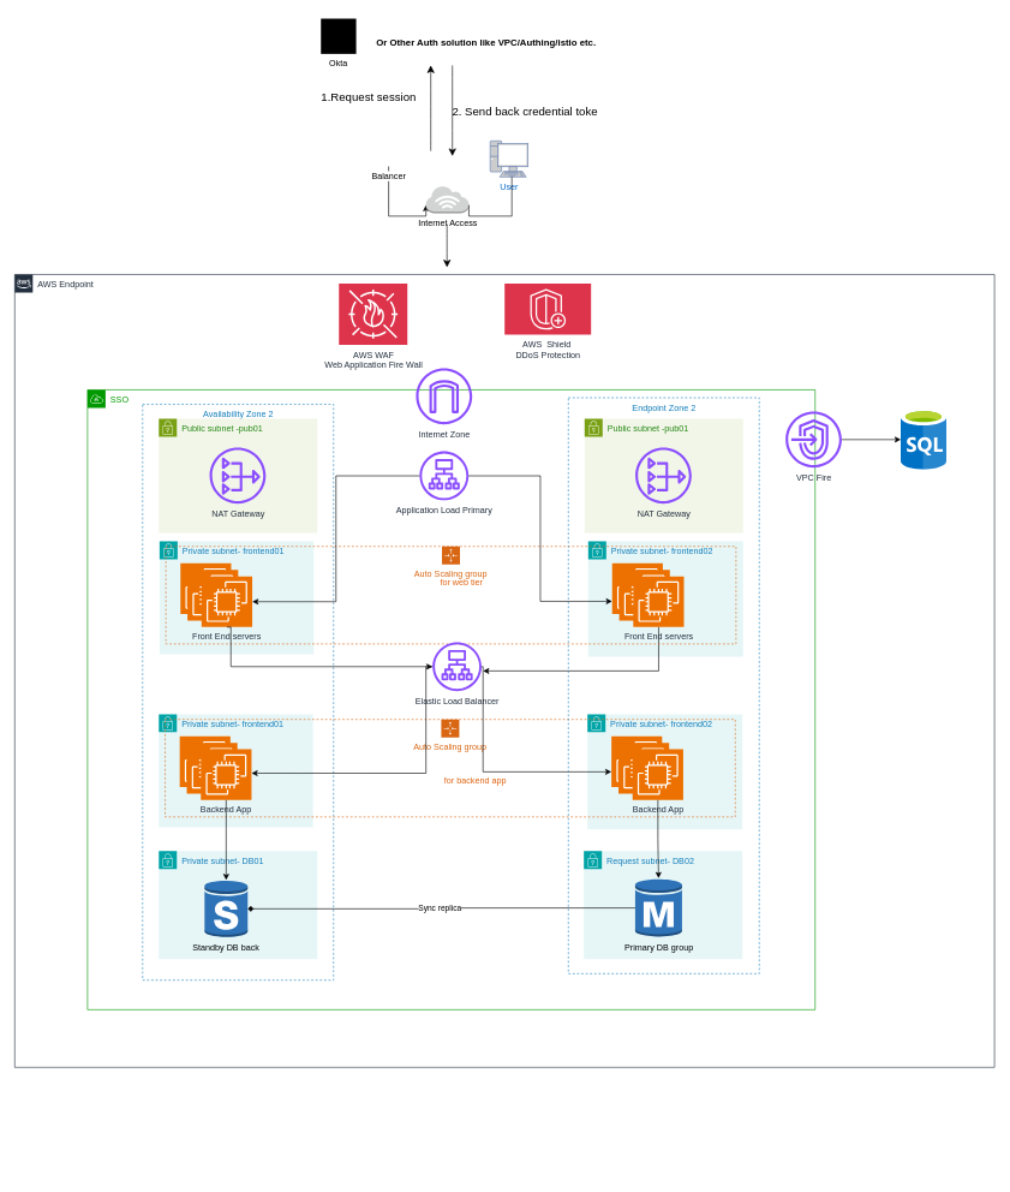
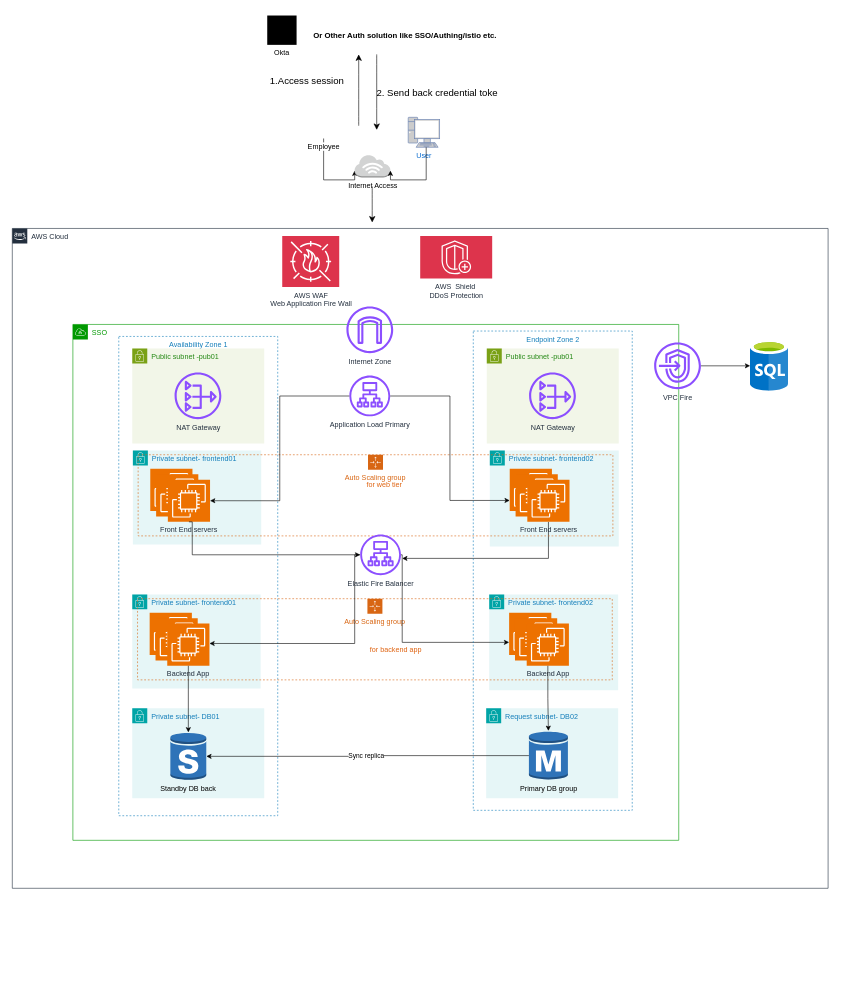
- <mxCell id="66" value="&lt;h1 style=&quot;margin-top: 0px;&quot;&gt;&lt;font style=&quot;font-size: 13px;&quot;&gt;Or Other Auth solution like VPC/Authing/istio etc.&lt;/font&gt;&lt;/h1&gt;" style="text;html=1;whiteSpace=wrap;overflow=hidden;rounded=0;" parent="56" vertex="1"><mxGeometry x="80" y="13.97" width="340" height="83.86" as="geometry" /></mxCell>
+ <mxCell id="66" value="&lt;h1 style=&quot;margin-top: 0px;&quot;&gt;&lt;font style=&quot;font-size: 13px;&quot;&gt;Or Other Auth solution like SSO/Authing/istio etc.&lt;/font&gt;&lt;/h1&gt;" style="text;html=1;whiteSpace=wrap;overflow=hidden;rounded=0;" parent="56" vertex="1"><mxGeometry x="80" y="13.97" width="340" height="83.86" as="geometry" /></mxCell>
- <mxCell id="64" value="1.Request session" style="text;html=1;align=center;verticalAlign=middle;resizable=0;points=[];autosize=1;strokeColor=none;fillColor=none;fontSize=16;" parent="56" vertex="1"><mxGeometry x="-9.25" y="97.831" width="160" height="30" as="geometry" /></mxCell>
+ <mxCell id="64" value="1.Access session" style="text;html=1;align=center;verticalAlign=middle;resizable=0;points=[];autosize=1;strokeColor=none;fillColor=none;fontSize=16;" parent="56" vertex="1"><mxGeometry x="-9.25" y="97.831" width="160" height="30" as="geometry" /></mxCell>
- <mxCell id="60" value="Balancer" style="shape=image;html=1;verticalAlign=top;verticalLabelPosition=bottom;labelBackgroundColor=#ffffff;imageAspect=0;aspect=fixed;image=https://cdn0.iconfinder.com/data/icons/job-seeker/256/laptop_job_seeker_employee_unemployee_work_1-128.png" parent="56" vertex="1"><mxGeometry x="75" y="160.723" width="48.916" height="48.916" as="geometry" /></mxCell>
+ <mxCell id="60" value="Employee" style="shape=image;html=1;verticalAlign=top;verticalLabelPosition=bottom;labelBackgroundColor=#ffffff;imageAspect=0;aspect=fixed;image=https://cdn0.iconfinder.com/data/icons/job-seeker/256/laptop_job_seeker_employee_unemployee_work_1-128.png" parent="56" vertex="1"><mxGeometry x="75" y="160.723" width="48.916" height="48.916" as="geometry" /></mxCell>
- <mxCell id="68" style="edgeStyle=orthogonalEdgeStyle;rounded=0;orthogonalLoop=1;jettySize=auto;html=1;entryX=1;entryY=0.7;entryDx=0;entryDy=0;entryPerimeter=0;endArrow=none;" edge="1" parent="56" source="57" target="61"><mxGeometry relative="1" as="geometry"><Array as="points"><mxPoint x="270" y="279" /></Array></mxGeometry></mxCell>
+ <mxCell id="68" style="edgeStyle=orthogonalEdgeStyle;rounded=0;orthogonalLoop=1;jettySize=auto;html=1;entryX=1;entryY=0.7;entryDx=0;entryDy=0;entryPerimeter=0;" edge="1" parent="56" source="57" target="61"><mxGeometry relative="1" as="geometry"><Array as="points"><mxPoint x="270" y="279" /></Array></mxGeometry></mxCell>
- <mxCell id="2" value="AWS Endpoint" style="points=[[0,0],[0.25,0],[0.5,0],[0.75,0],[1,0],[1,0.25],[1,0.5],[1,0.75],[1,1],[0.75,1],[0.5,1],[0.25,1],[0,1],[0,0.75],[0,0.5],[0,0.25]];outlineConnect=0;gradientColor=none;html=1;whiteSpace=wrap;fontSize=12;fontStyle=0;shape=mxgraph.aws4.group;grIcon=mxgraph.aws4.group_aws_cloud_alt;strokeColor=#232F3E;fillColor=none;verticalAlign=top;align=left;spacingLeft=30;fontColor=#232F3E;dashed=0;labelBackgroundColor=#ffffff;container=1;pointerEvents=0;collapsible=0;recursiveResize=0;" parent="1" vertex="1"><mxGeometry x="20" y="380" width="1360" height="1100" as="geometry" /></mxCell>
+ <mxCell id="2" value="AWS Cloud" style="points=[[0,0],[0.25,0],[0.5,0],[0.75,0],[1,0],[1,0.25],[1,0.5],[1,0.75],[1,1],[0.75,1],[0.5,1],[0.25,1],[0,1],[0,0.75],[0,0.5],[0,0.25]];outlineConnect=0;gradientColor=none;html=1;whiteSpace=wrap;fontSize=12;fontStyle=0;shape=mxgraph.aws4.group;grIcon=mxgraph.aws4.group_aws_cloud_alt;strokeColor=#232F3E;fillColor=none;verticalAlign=top;align=left;spacingLeft=30;fontColor=#232F3E;dashed=0;labelBackgroundColor=#ffffff;container=1;pointerEvents=0;collapsible=0;recursiveResize=0;" parent="1" vertex="1"><mxGeometry x="20" y="380" width="1360" height="1100" as="geometry" /></mxCell>
- <mxCell id="4" value="Availability Zone 2" style="fillColor=none;strokeColor=#147EBA;dashed=1;verticalAlign=top;fontStyle=0;fontColor=#147EBA;whiteSpace=wrap;html=1;" parent="2" vertex="1"><mxGeometry x="177.5" y="180" width="265" height="799" as="geometry" /></mxCell>
+ <mxCell id="4" value="Availability Zone 1" style="fillColor=none;strokeColor=#147EBA;dashed=1;verticalAlign=top;fontStyle=0;fontColor=#147EBA;whiteSpace=wrap;html=1;" parent="2" vertex="1"><mxGeometry x="177.5" y="180" width="265" height="799" as="geometry" /></mxCell>
- <mxCell id="45" value="Elastic Load Balancer" style="sketch=0;outlineConnect=0;fontColor=#232F3E;gradientColor=none;fillColor=#8C4FFF;strokeColor=none;dashed=0;verticalLabelPosition=bottom;verticalAlign=top;align=center;html=1;fontSize=12;fontStyle=0;aspect=fixed;pointerEvents=1;shape=mxgraph.aws4.application_load_balancer;" vertex="1" parent="2"><mxGeometry x="580" y="510" width="68" height="68" as="geometry" /></mxCell>
+ <mxCell id="45" value="Elastic Fire Balancer" style="sketch=0;outlineConnect=0;fontColor=#232F3E;gradientColor=none;fillColor=#8C4FFF;strokeColor=none;dashed=0;verticalLabelPosition=bottom;verticalAlign=top;align=center;html=1;fontSize=12;fontStyle=0;aspect=fixed;pointerEvents=1;shape=mxgraph.aws4.application_load_balancer;" vertex="1" parent="2"><mxGeometry x="580" y="510" width="68" height="68" as="geometry" /></mxCell>
- <mxCell id="27" style="edgeStyle=orthogonalEdgeStyle;rounded=0;orthogonalLoop=1;jettySize=auto;html=1;entryX=1;entryY=0.5;entryDx=0;entryDy=0;entryPerimeter=0;endArrow=diamond;" parent="12" source="25" target="26" edge="1"><mxGeometry relative="1" as="geometry"><mxPoint x="139" y="699" as="targetPoint" /></mxGeometry></mxCell>
+ <mxCell id="27" style="edgeStyle=orthogonalEdgeStyle;rounded=0;orthogonalLoop=1;jettySize=auto;html=1;entryX=1;entryY=0.5;entryDx=0;entryDy=0;entryPerimeter=0;" parent="12" source="25" target="26" edge="1"><mxGeometry relative="1" as="geometry"><mxPoint x="139" y="699" as="targetPoint" /></mxGeometry></mxCell>
